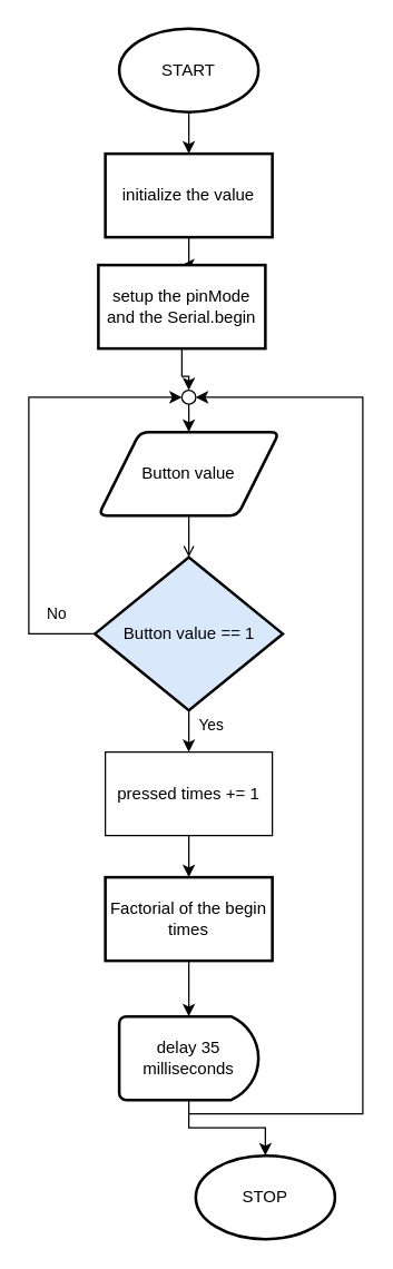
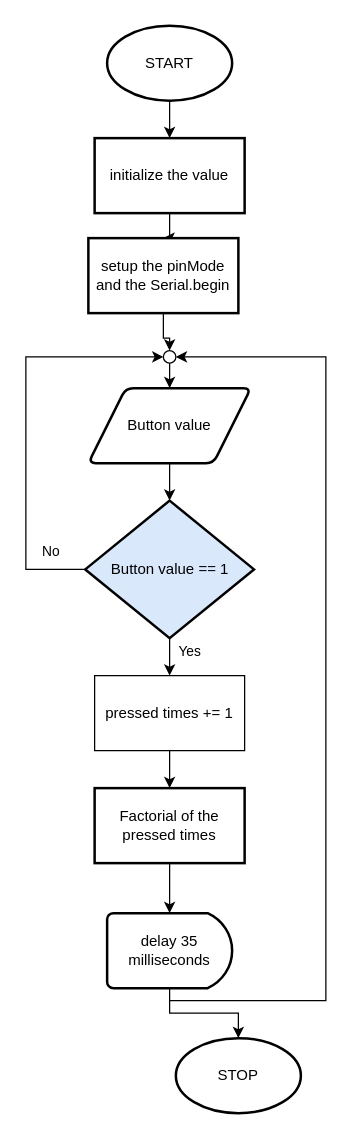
- <mxCell id="15" value="" style="edgeStyle=orthogonalEdgeStyle;rounded=0;orthogonalLoop=1;jettySize=auto;html=1;endArrow=open;" edge="1" parent="1" source="18" target="12"><mxGeometry relative="1" as="geometry" /></mxCell>
+ <mxCell id="15" value="" style="edgeStyle=orthogonalEdgeStyle;rounded=0;orthogonalLoop=1;jettySize=auto;html=1;" edge="1" parent="1" source="18" target="12"><mxGeometry relative="1" as="geometry" /></mxCell>
- <mxCell id="14" value="Factorial of the begin times" style="whiteSpace=wrap;html=1;strokeWidth=2;" vertex="1" parent="1"><mxGeometry x="75" y="630" width="120" height="60" as="geometry" /></mxCell>
+ <mxCell id="14" value="Factorial of the pressed times" style="whiteSpace=wrap;html=1;strokeWidth=2;" vertex="1" parent="1"><mxGeometry x="75" y="630" width="120" height="60" as="geometry" /></mxCell>
